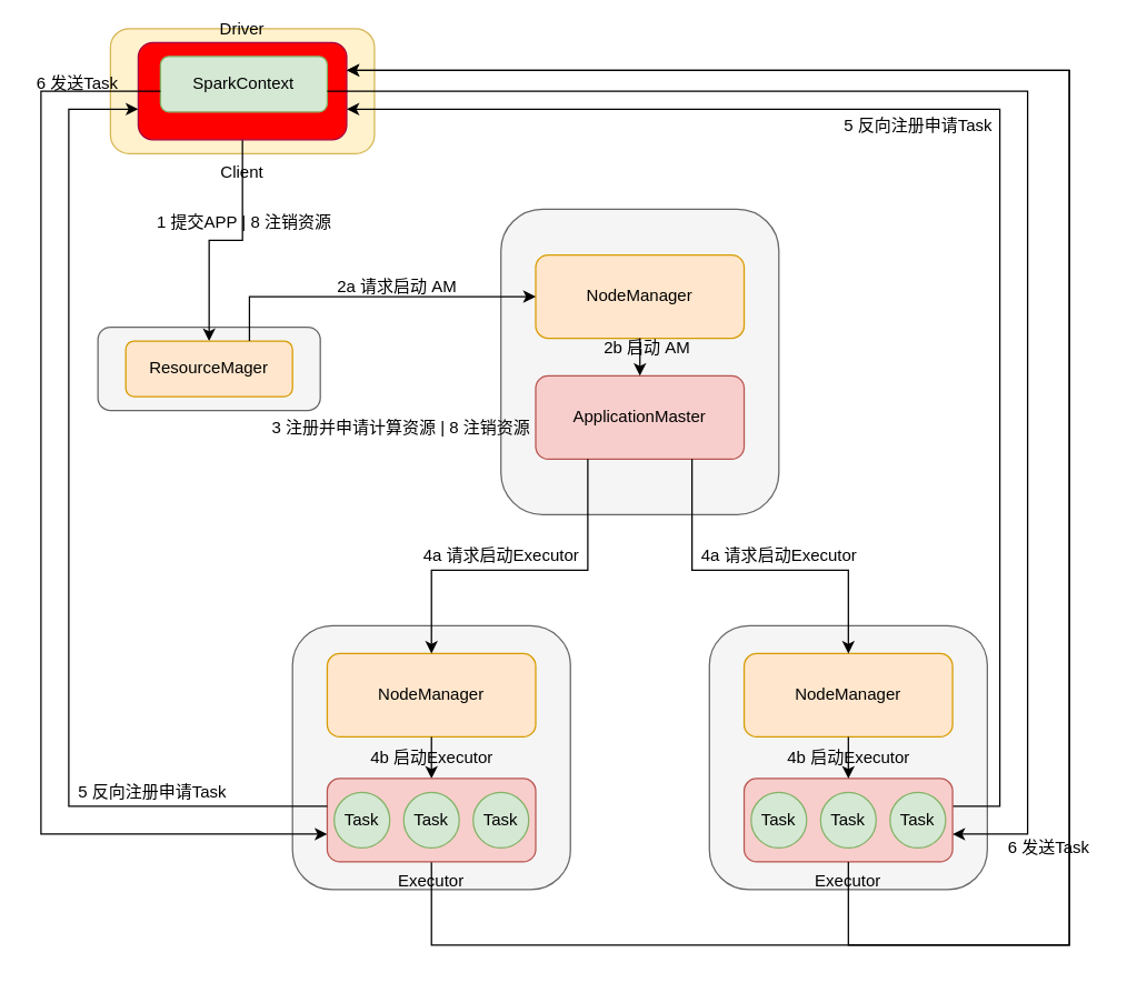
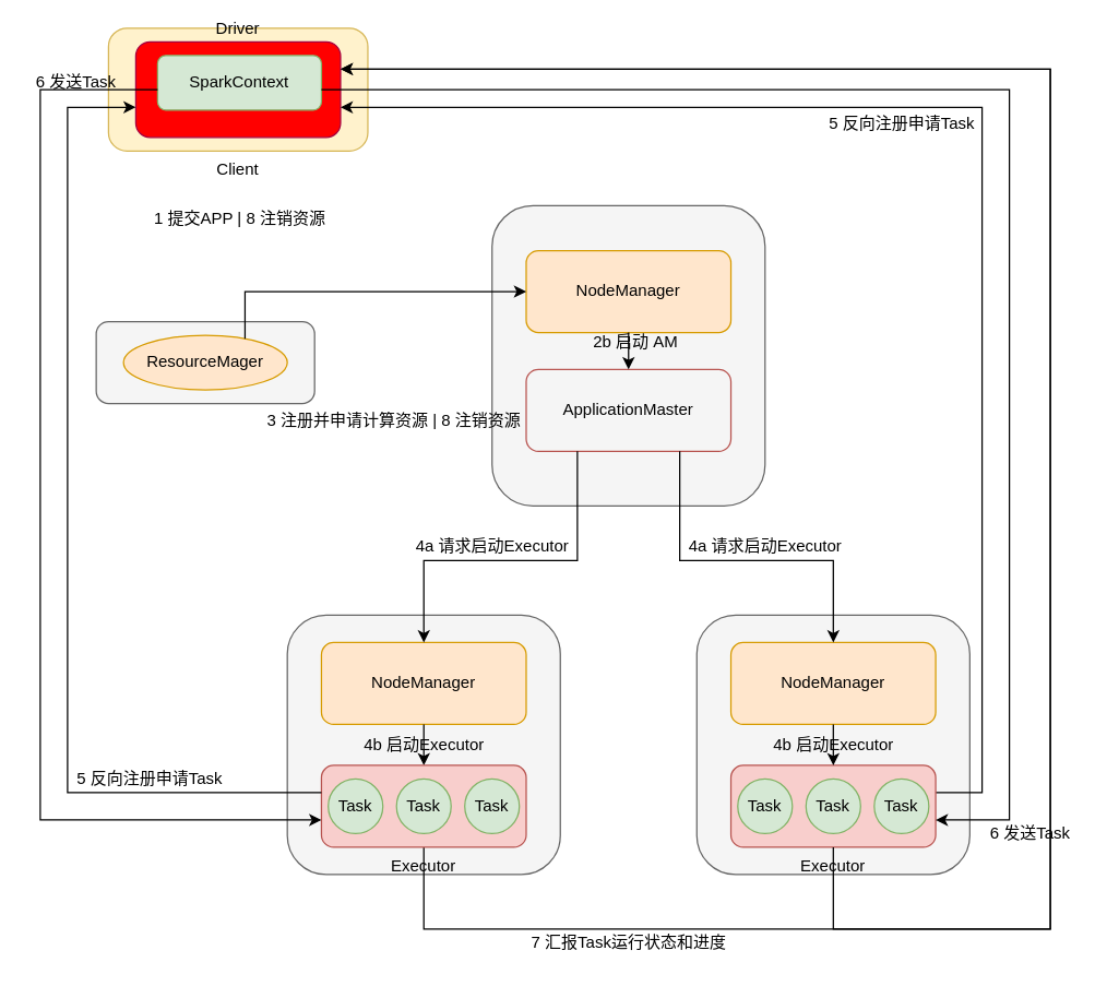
- <mxCell id="6" style="edgeStyle=orthogonalEdgeStyle;rounded=0;orthogonalLoop=1;jettySize=auto;html=1;entryX=0.5;entryY=0;entryDx=0;entryDy=0;" parent="1" source="7" target="8" edge="1"><mxGeometry relative="1" as="geometry"><Array as="points" /></mxGeometry></mxCell>
- <mxCell id="47" value="2a 请求启动 AM" style="text;html=1;align=center;verticalAlign=middle;resizable=0;points=[];;autosize=1;" parent="1" vertex="1"><mxGeometry x="235" y="196" width="100" height="20" as="geometry" /></mxCell>
- <mxCell id="8" value="ResourceMager" style="rounded=1;whiteSpace=wrap;html=1;fillColor=#ffe6cc;strokeColor=#d79b00;" parent="1" vertex="1"><mxGeometry x="90" y="245" width="120" height="40" as="geometry" /></mxCell>
+ <mxCell id="8" value="ResourceMager" style="ellipse;whiteSpace=wrap;html=1;fillColor=#ffe6cc;strokeColor=#d79b00;" parent="1" vertex="1"><mxGeometry x="90" y="245" width="120" height="40" as="geometry" /></mxCell>
- <mxCell id="11" value="ApplicationMaster" style="rounded=1;whiteSpace=wrap;html=1;labelPosition=center;verticalLabelPosition=middle;align=center;verticalAlign=middle;fillColor=#f8cecc;strokeColor=#b85450;" parent="1" vertex="1"><mxGeometry x="385" y="270" width="150" height="60" as="geometry" /></mxCell>
+ <mxCell id="11" value="ApplicationMaster" style="rounded=1;whiteSpace=wrap;html=1;labelPosition=center;verticalLabelPosition=middle;align=center;verticalAlign=middle;fillColor=#f5f5f5;strokeColor=#b85450;" parent="1" vertex="1"><mxGeometry x="385" y="270" width="150" height="60" as="geometry" /></mxCell>
+ <mxCell id="40" value="7 汇报Task运行状态和进度" style="text;html=1;align=center;verticalAlign=middle;resizable=0;points=[];;autosize=1;" parent="1" vertex="1"><mxGeometry x="380" y="680" width="160" height="20" as="geometry" /></mxCell>
